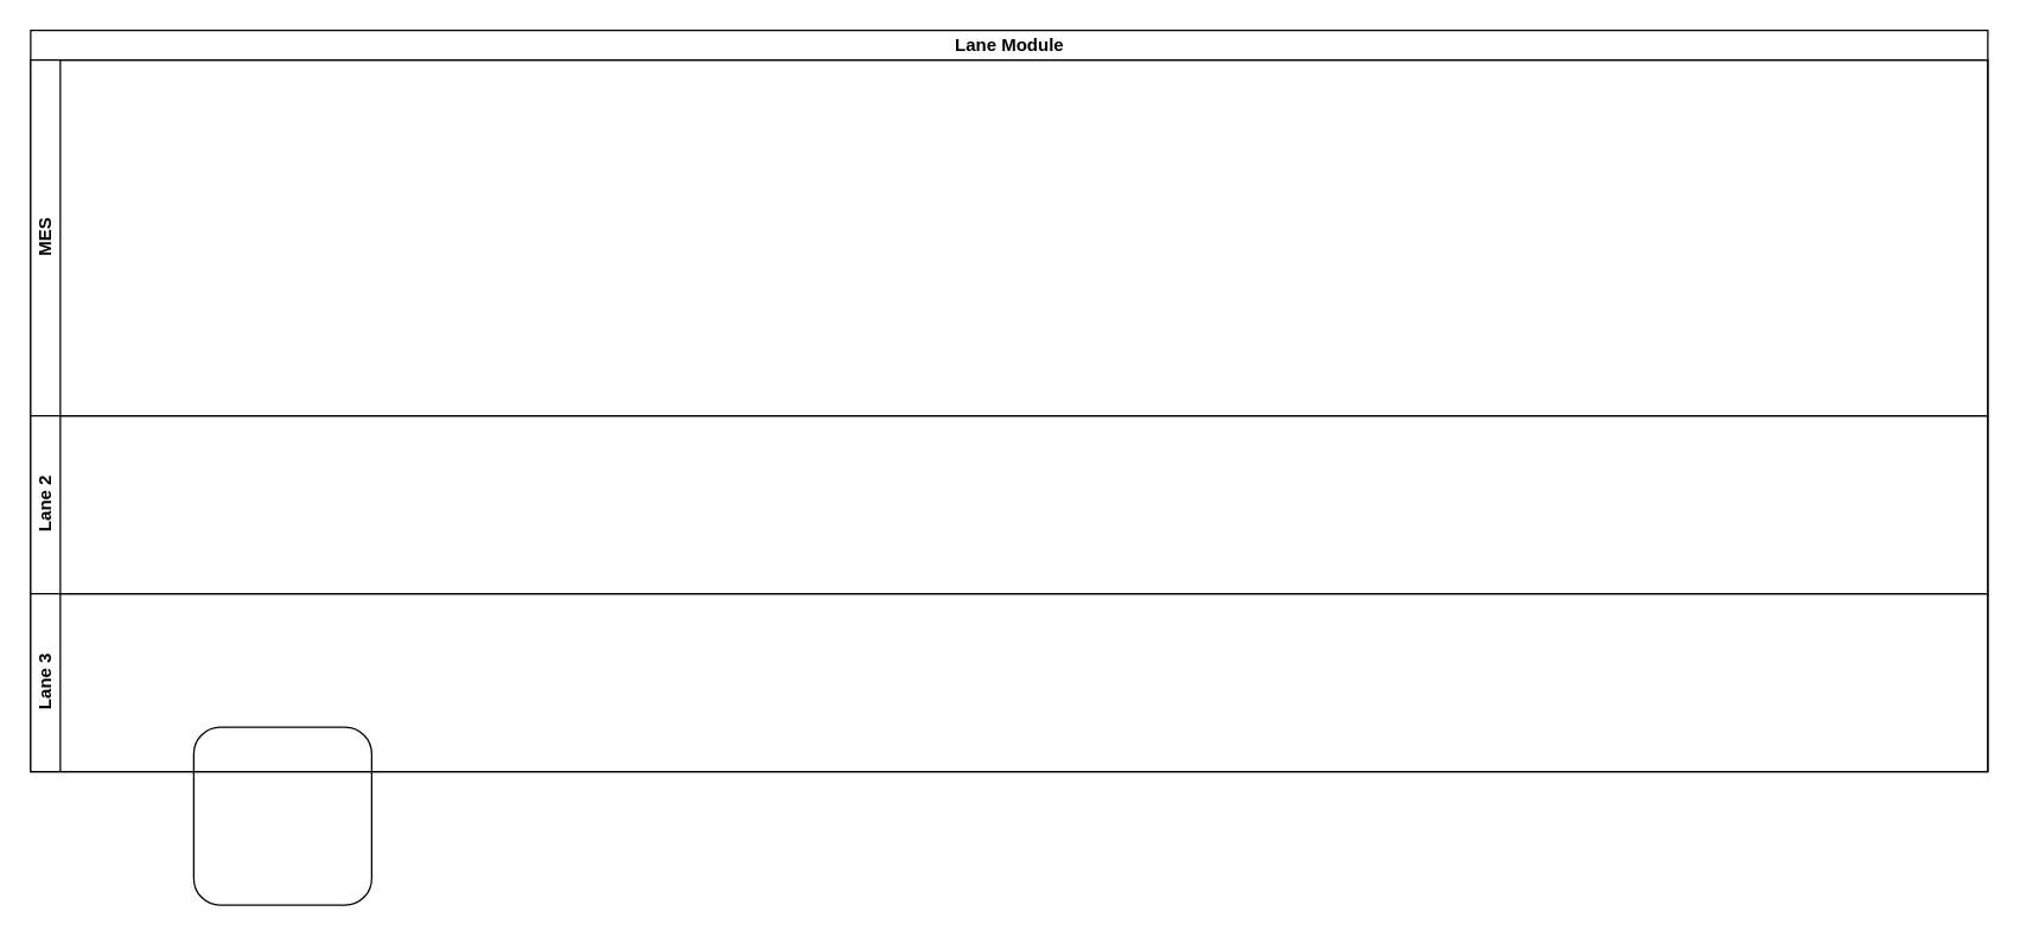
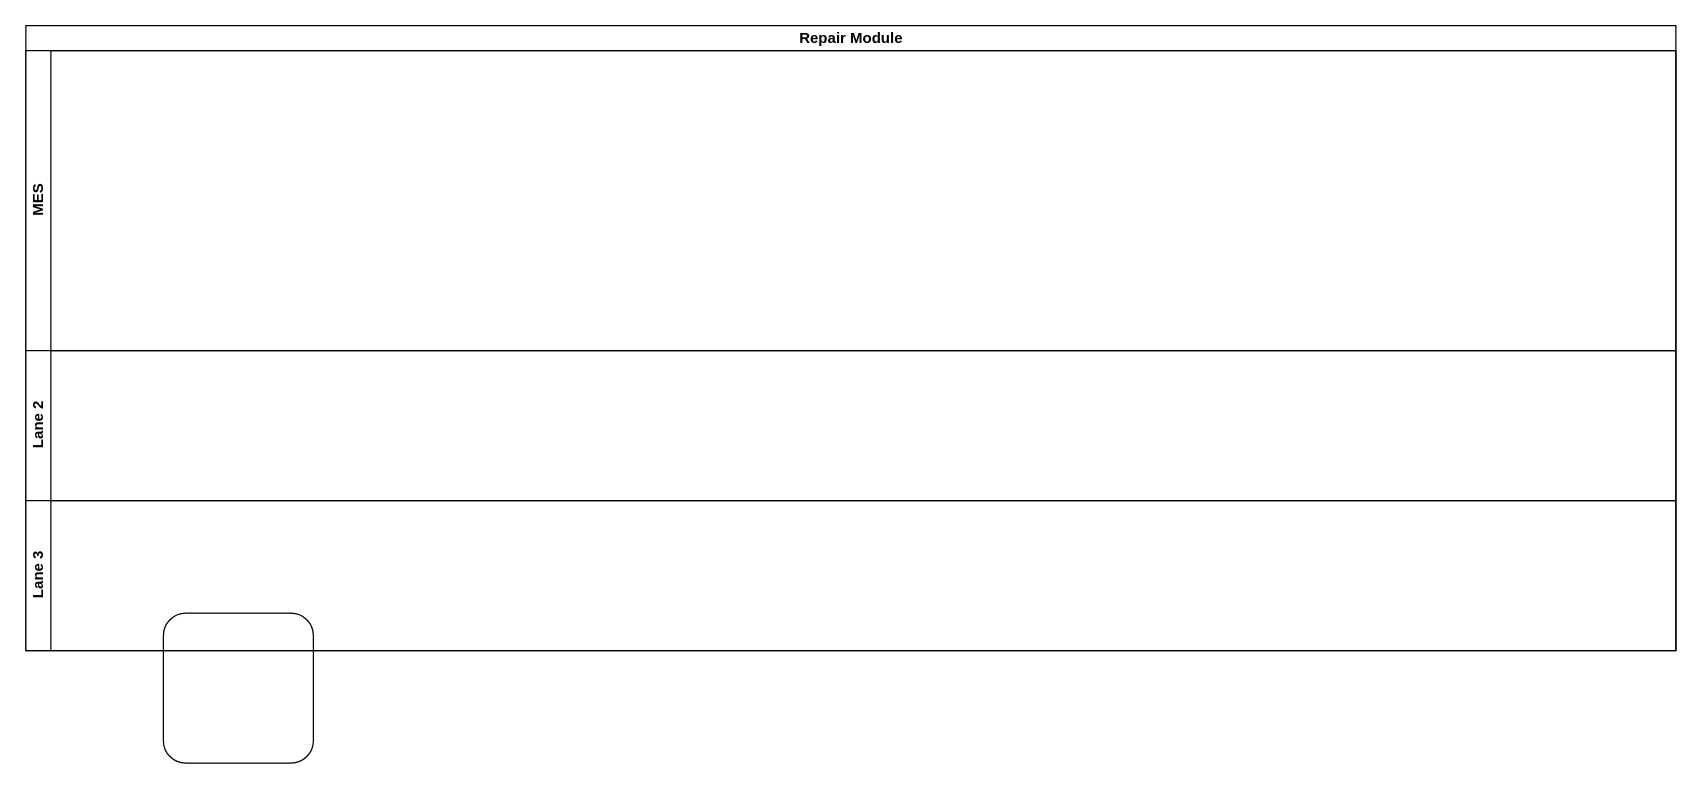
- <mxCell id="3" value="Lane Module" style="swimlane;childLayout=stackLayout;resizeParent=1;resizeParentMax=0;horizontal=1;startSize=20;horizontalStack=0;html=1;" vertex="1" parent="1"><mxGeometry x="20" y="20" width="1320" height="500" as="geometry" /></mxCell>
+ <mxCell id="3" value="Repair Module" style="swimlane;childLayout=stackLayout;resizeParent=1;resizeParentMax=0;horizontal=1;startSize=20;horizontalStack=0;html=1;" vertex="1" parent="1"><mxGeometry x="20" y="20" width="1320" height="500" as="geometry" /></mxCell>
